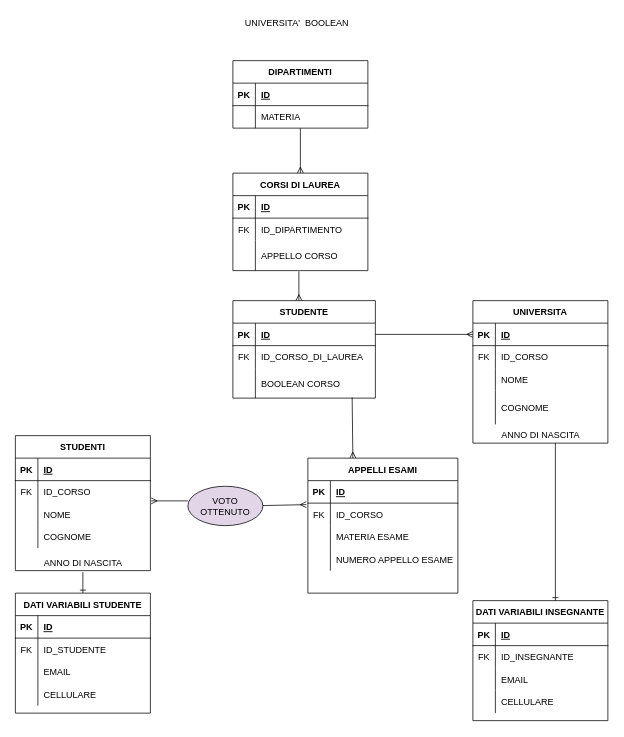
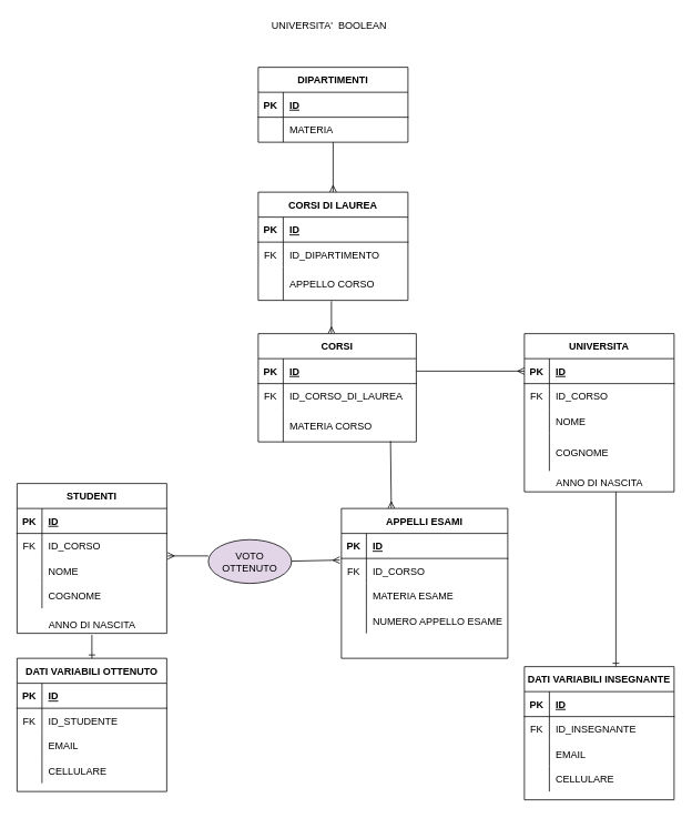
- <mxCell id="22" value="STUDENTE" style="shape=table;startSize=30;container=1;collapsible=1;childLayout=tableLayout;fixedRows=1;rowLines=0;fontStyle=1;align=center;resizeLast=1;" vertex="1" parent="1"><mxGeometry x="310" y="400" width="190" height="130" as="geometry" /></mxCell>
+ <mxCell id="22" value="CORSI" style="shape=table;startSize=30;container=1;collapsible=1;childLayout=tableLayout;fixedRows=1;rowLines=0;fontStyle=1;align=center;resizeLast=1;" vertex="1" parent="1"><mxGeometry x="310" y="400" width="190" height="130" as="geometry" /></mxCell>
- <mxCell id="31" value="BOOLEAN CORSO" style="shape=partialRectangle;connectable=0;fillColor=none;top=0;left=0;bottom=0;right=0;align=left;spacingLeft=6;overflow=hidden;" vertex="1" parent="29"><mxGeometry x="30" width="160" height="40" as="geometry"><mxRectangle width="160" height="40" as="alternateBounds" /></mxGeometry></mxCell>
+ <mxCell id="31" value="MATERIA CORSO" style="shape=partialRectangle;connectable=0;fillColor=none;top=0;left=0;bottom=0;right=0;align=left;spacingLeft=6;overflow=hidden;" vertex="1" parent="29"><mxGeometry x="30" width="160" height="40" as="geometry"><mxRectangle width="160" height="40" as="alternateBounds" /></mxGeometry></mxCell>
- <mxCell id="93" value="DATI VARIABILI STUDENTE" style="shape=table;startSize=30;container=1;collapsible=1;childLayout=tableLayout;fixedRows=1;rowLines=0;fontStyle=1;align=center;resizeLast=1;" vertex="1" parent="1"><mxGeometry x="20" y="790" width="180" height="160" as="geometry" /></mxCell>
+ <mxCell id="93" value="DATI VARIABILI OTTENUTO" style="shape=table;startSize=30;container=1;collapsible=1;childLayout=tableLayout;fixedRows=1;rowLines=0;fontStyle=1;align=center;resizeLast=1;" vertex="1" parent="1"><mxGeometry x="20" y="790" width="180" height="160" as="geometry" /></mxCell>
